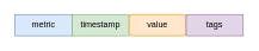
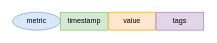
- <mxCell id="2" value="metric" style="rounded=0;whiteSpace=wrap;html=1;fillColor=#dae8fc;strokeColor=#6c8ebf;glass=0;comic=0;shadow=0;" vertex="1" parent="1"><mxGeometry x="20" y="20" width="80" height="30" as="geometry" /></mxCell>
+ <mxCell id="2" value="metric" style="ellipse;whiteSpace=wrap;html=1;fillColor=#dae8fc;strokeColor=#6c8ebf;glass=0;comic=0;shadow=0;" vertex="1" parent="1"><mxGeometry x="20" y="20" width="80" height="30" as="geometry" /></mxCell>
